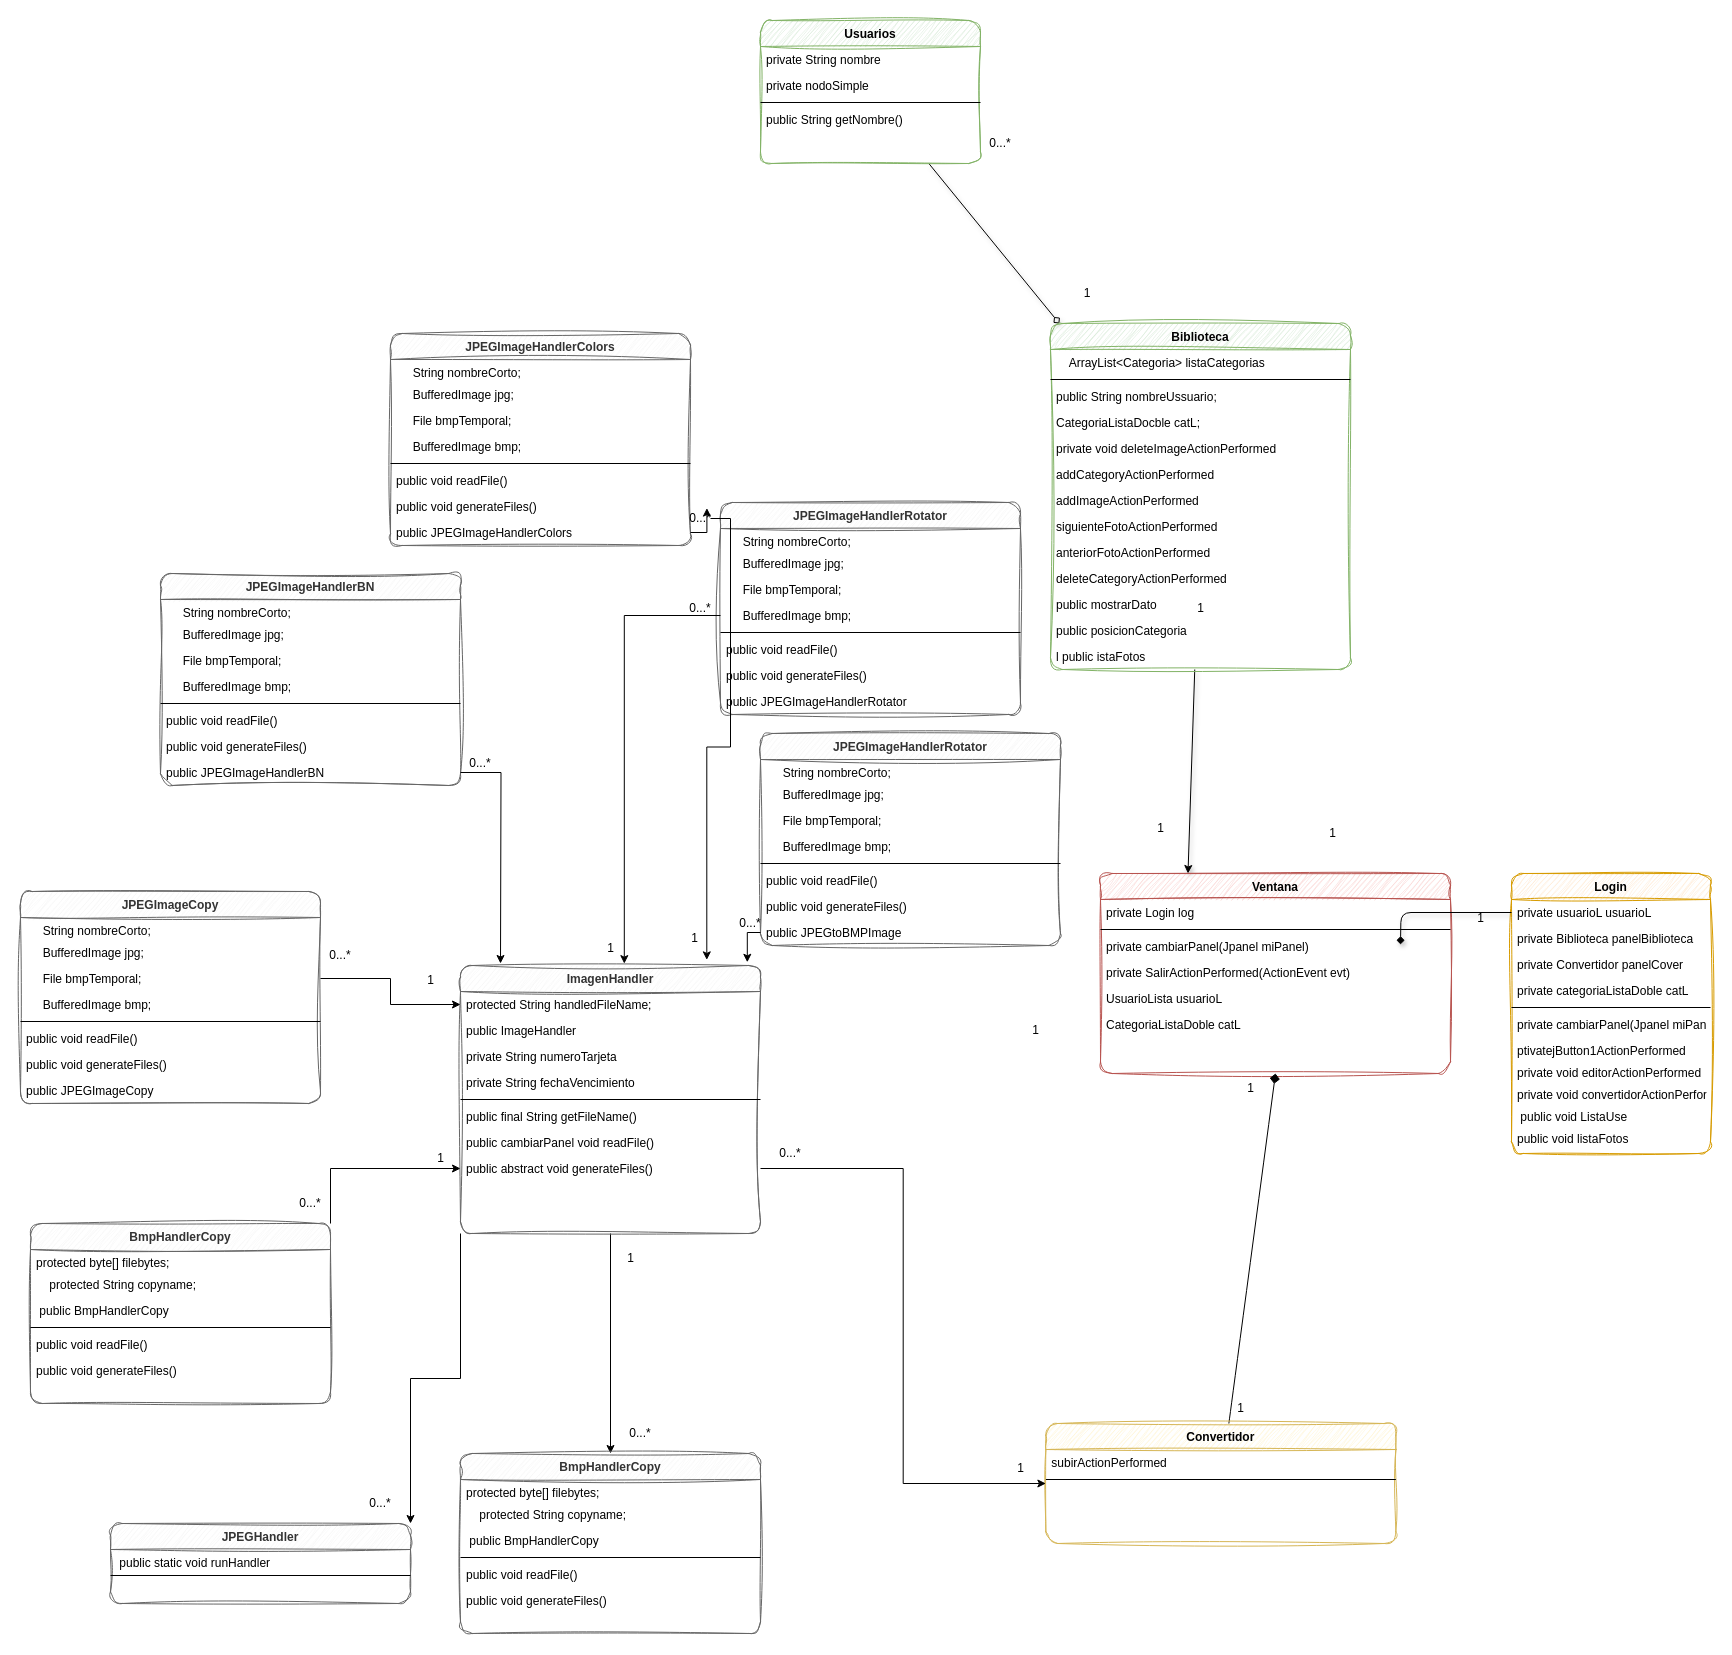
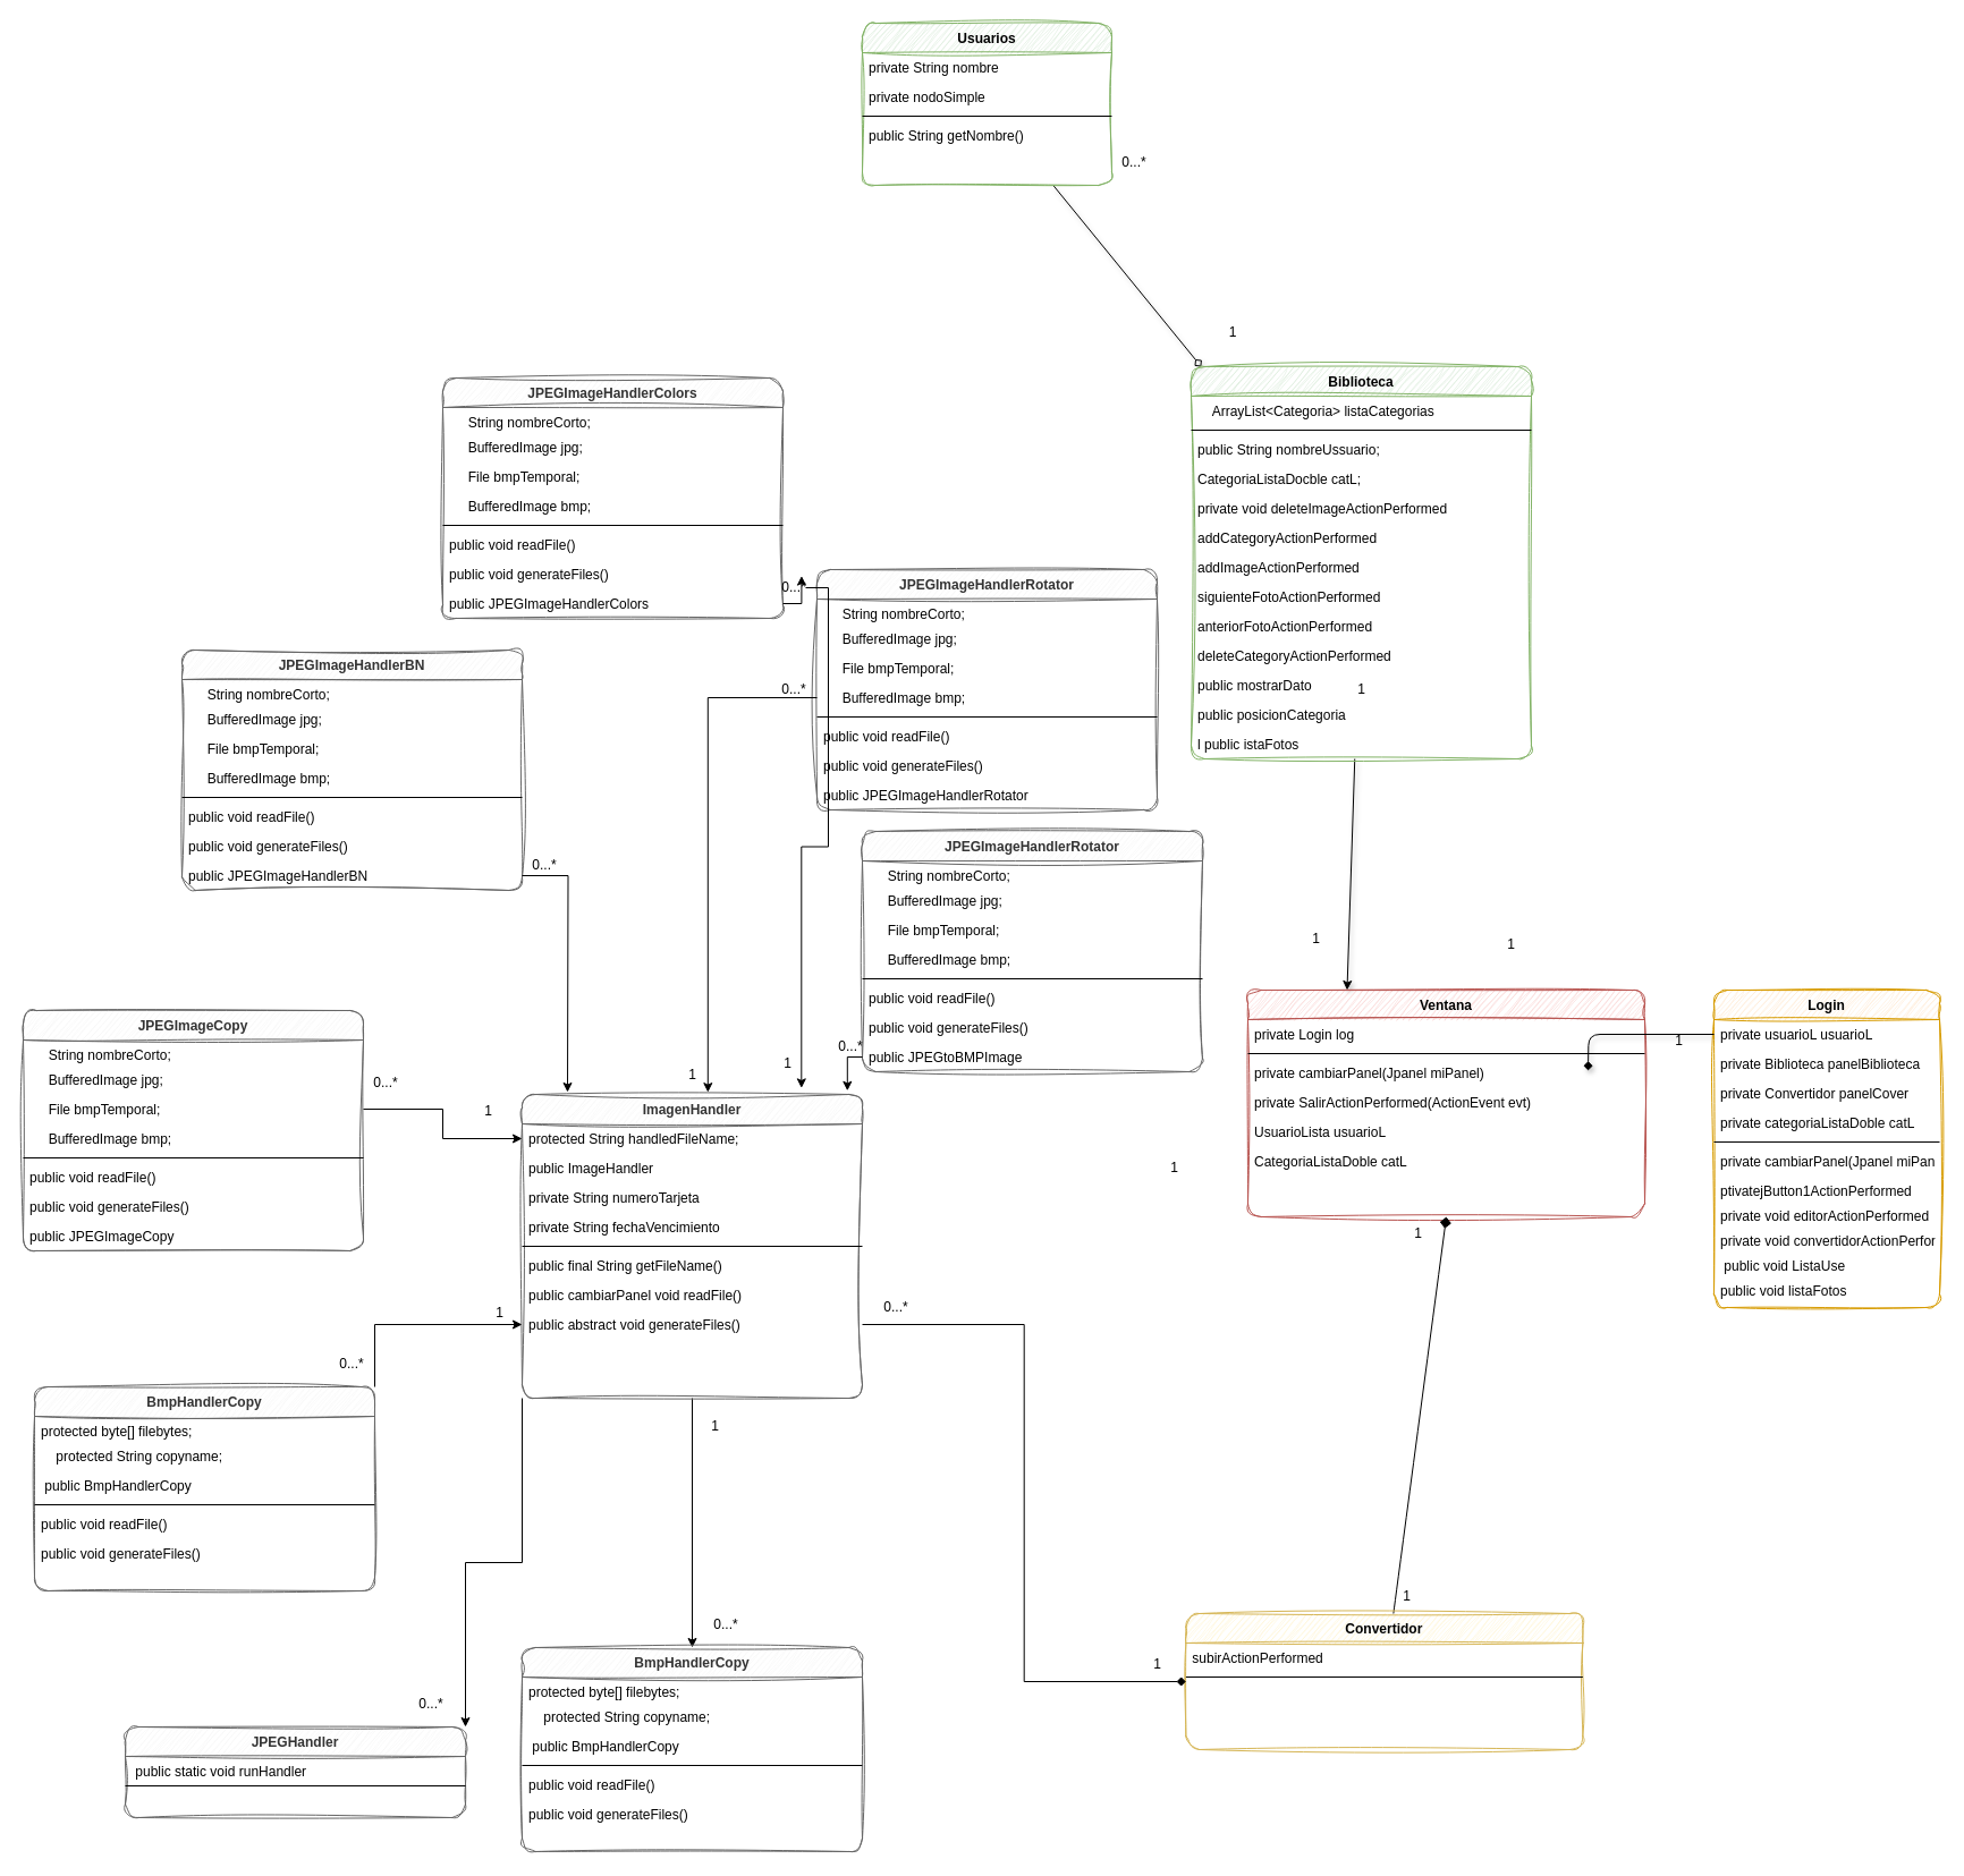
- <mxCell id="150" style="edgeStyle=orthogonalEdgeStyle;rounded=0;orthogonalLoop=1;jettySize=auto;html=1;exitX=1;exitY=0.5;exitDx=0;exitDy=0;entryX=0;entryY=0.5;entryDx=0;entryDy=0;" edge="1" parent="1" source="62" target="46"><mxGeometry relative="1" as="geometry" /></mxCell>
+ <mxCell id="150" style="edgeStyle=orthogonalEdgeStyle;rounded=0;orthogonalLoop=1;jettySize=auto;html=1;exitX=1;exitY=0.5;exitDx=0;exitDy=0;entryX=0;entryY=0.5;entryDx=0;entryDy=0;endArrow=diamond;" edge="1" parent="1" source="62" target="46"><mxGeometry relative="1" as="geometry" /></mxCell>
